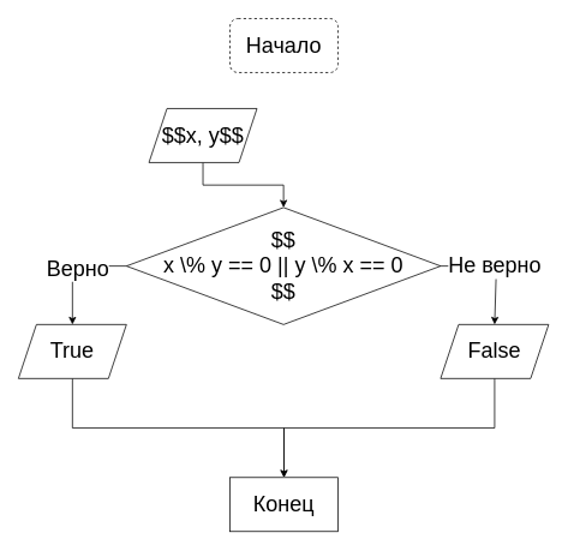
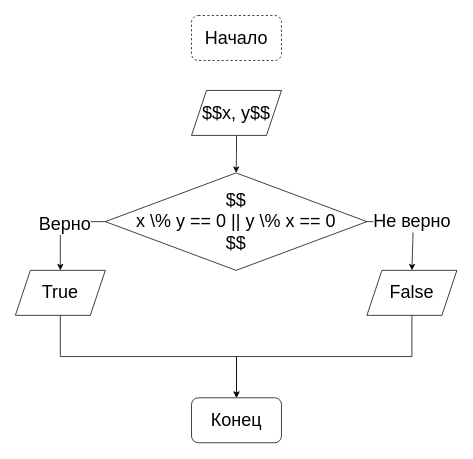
- <mxCell id="5" value="$$x, y$$" style="shape=parallelogram;perimeter=parallelogramPerimeter;whiteSpace=wrap;html=1;fixedSize=1;fontSize=24;" parent="1" vertex="1"><mxGeometry x="165" y="120" width="120" height="60" as="geometry" /></mxCell>
+ <mxCell id="5" value="$$x, y$$" style="shape=parallelogram;perimeter=parallelogramPerimeter;whiteSpace=wrap;html=1;fixedSize=1;fontSize=24;" parent="1" vertex="1"><mxGeometry x="255" y="120" width="120" height="60" as="geometry" /></mxCell>
- <mxCell id="3" value="Конец" style="whiteSpace=wrap;html=1;fontSize=24;rounded=0;" parent="1" vertex="1"><mxGeometry x="255" y="530" width="120" height="60" as="geometry" /></mxCell>
+ <mxCell id="3" value="Конец" style="rounded=1;whiteSpace=wrap;html=1;fontSize=24;" parent="1" vertex="1"><mxGeometry x="255" y="530" width="120" height="60" as="geometry" /></mxCell>
